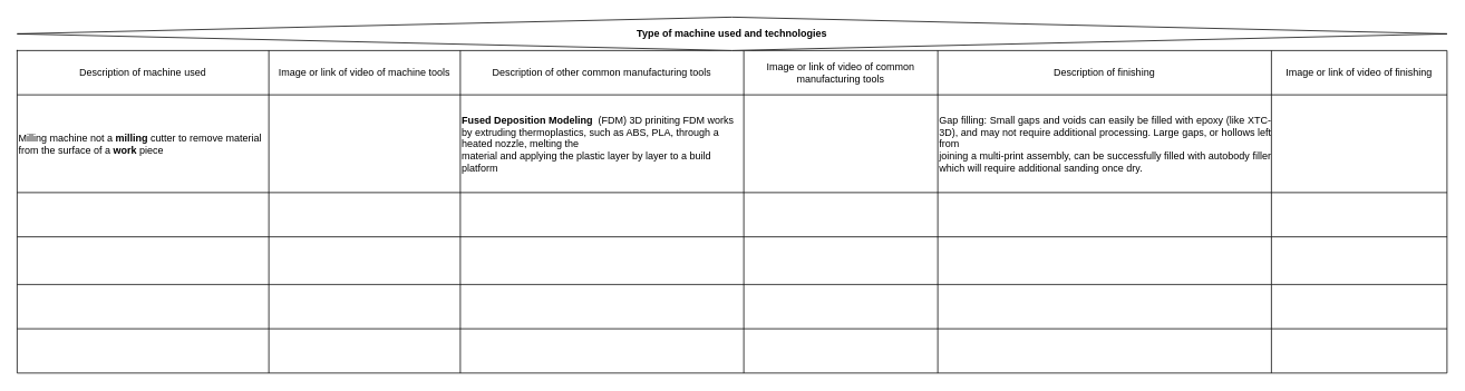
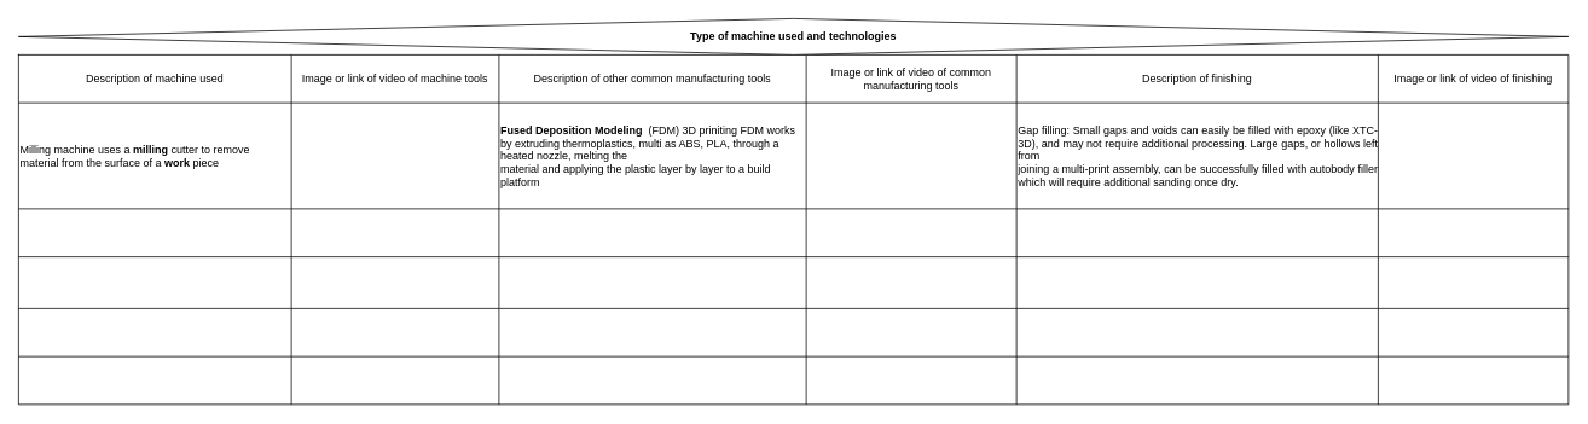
- <mxCell id="11" value="&lt;div align=&quot;left&quot;&gt;Milling machine &lt;span class=&quot;ILfuVd NA6bn&quot;&gt;&lt;span class=&quot;hgKElc&quot;&gt; not a &lt;b&gt;milling&lt;/b&gt; cutter to remove material from the surface of a &lt;b&gt;work&lt;/b&gt; piece&lt;/span&gt;&lt;/span&gt;&lt;/div&gt;" style="shape=partialRectangle;html=1;whiteSpace=wrap;connectable=0;overflow=hidden;fillColor=none;top=0;left=0;bottom=0;right=0;align=left;" parent="10" vertex="1"><mxGeometry width="301" height="117" as="geometry" /></mxCell>
+ <mxCell id="11" value="&lt;div align=&quot;left&quot;&gt;Milling machine &lt;span class=&quot;ILfuVd NA6bn&quot;&gt;&lt;span class=&quot;hgKElc&quot;&gt; uses a &lt;b&gt;milling&lt;/b&gt; cutter to remove material from the surface of a &lt;b&gt;work&lt;/b&gt; piece&lt;/span&gt;&lt;/span&gt;&lt;/div&gt;" style="shape=partialRectangle;html=1;whiteSpace=wrap;connectable=0;overflow=hidden;fillColor=none;top=0;left=0;bottom=0;right=0;align=left;" parent="10" vertex="1"><mxGeometry width="301" height="117" as="geometry" /></mxCell>
- <mxCell id="13" value="&lt;div align=&quot;left&quot;&gt;&lt;span class=&quot;ILfuVd NA6bn&quot;&gt;&lt;span class=&quot;hgKElc&quot;&gt;&lt;b&gt;Fused Deposition Modeling&amp;nbsp; &lt;/b&gt;&lt;/span&gt;&lt;/span&gt;(&lt;span class=&quot;ILfuVd NA6bn&quot;&gt;&lt;span class=&quot;hgKElc&quot;&gt;FDM) &lt;/span&gt;&lt;/span&gt;3D priniting &lt;span class=&quot;ILfuVd NA6bn&quot;&gt;&lt;span class=&quot;hgKElc&quot;&gt;FDM works by extruding &lt;/span&gt;&lt;/span&gt;&lt;span class=&quot;ILfuVd NA6bn&quot;&gt;&lt;span class=&quot;hgKElc&quot;&gt;thermoplastics, such as ABS, PLA, through a heated nozzle, melting the &lt;/span&gt;&lt;/span&gt;&lt;br&gt;&lt;span class=&quot;ILfuVd NA6bn&quot;&gt;&lt;span class=&quot;hgKElc&quot;&gt;material and applying the plastic layer by layer to a build platform&lt;/span&gt;&lt;/span&gt;&lt;/div&gt;" style="shape=partialRectangle;html=1;whiteSpace=wrap;connectable=0;overflow=hidden;fillColor=none;top=0;left=0;bottom=0;right=0;align=left;" parent="10" vertex="1"><mxGeometry x="530" width="339" height="117" as="geometry" /></mxCell>
+ <mxCell id="13" value="&lt;div align=&quot;left&quot;&gt;&lt;span class=&quot;ILfuVd NA6bn&quot;&gt;&lt;span class=&quot;hgKElc&quot;&gt;&lt;b&gt;Fused Deposition Modeling&amp;nbsp; &lt;/b&gt;&lt;/span&gt;&lt;/span&gt;(&lt;span class=&quot;ILfuVd NA6bn&quot;&gt;&lt;span class=&quot;hgKElc&quot;&gt;FDM) &lt;/span&gt;&lt;/span&gt;3D priniting &lt;span class=&quot;ILfuVd NA6bn&quot;&gt;&lt;span class=&quot;hgKElc&quot;&gt;FDM works by extruding &lt;/span&gt;&lt;/span&gt;&lt;span class=&quot;ILfuVd NA6bn&quot;&gt;&lt;span class=&quot;hgKElc&quot;&gt;thermoplastics, multi as ABS, PLA, through a heated nozzle, melting the &lt;/span&gt;&lt;/span&gt;&lt;br&gt;&lt;span class=&quot;ILfuVd NA6bn&quot;&gt;&lt;span class=&quot;hgKElc&quot;&gt;material and applying the plastic layer by layer to a build platform&lt;/span&gt;&lt;/span&gt;&lt;/div&gt;" style="shape=partialRectangle;html=1;whiteSpace=wrap;connectable=0;overflow=hidden;fillColor=none;top=0;left=0;bottom=0;right=0;align=left;" parent="10" vertex="1"><mxGeometry x="530" width="339" height="117" as="geometry" /></mxCell>
